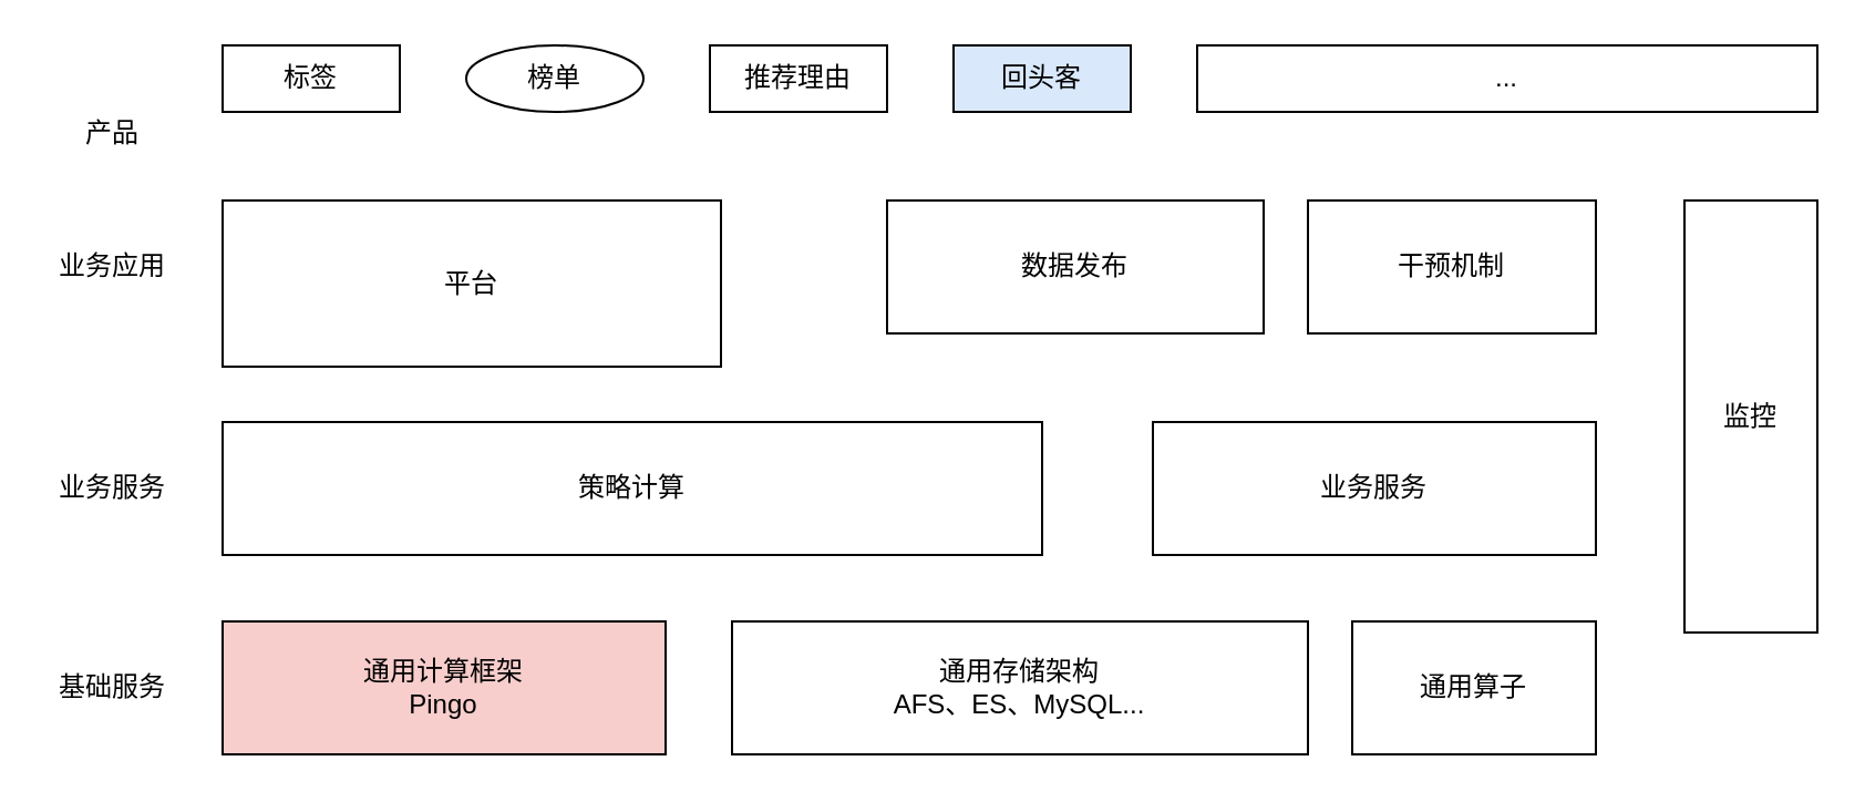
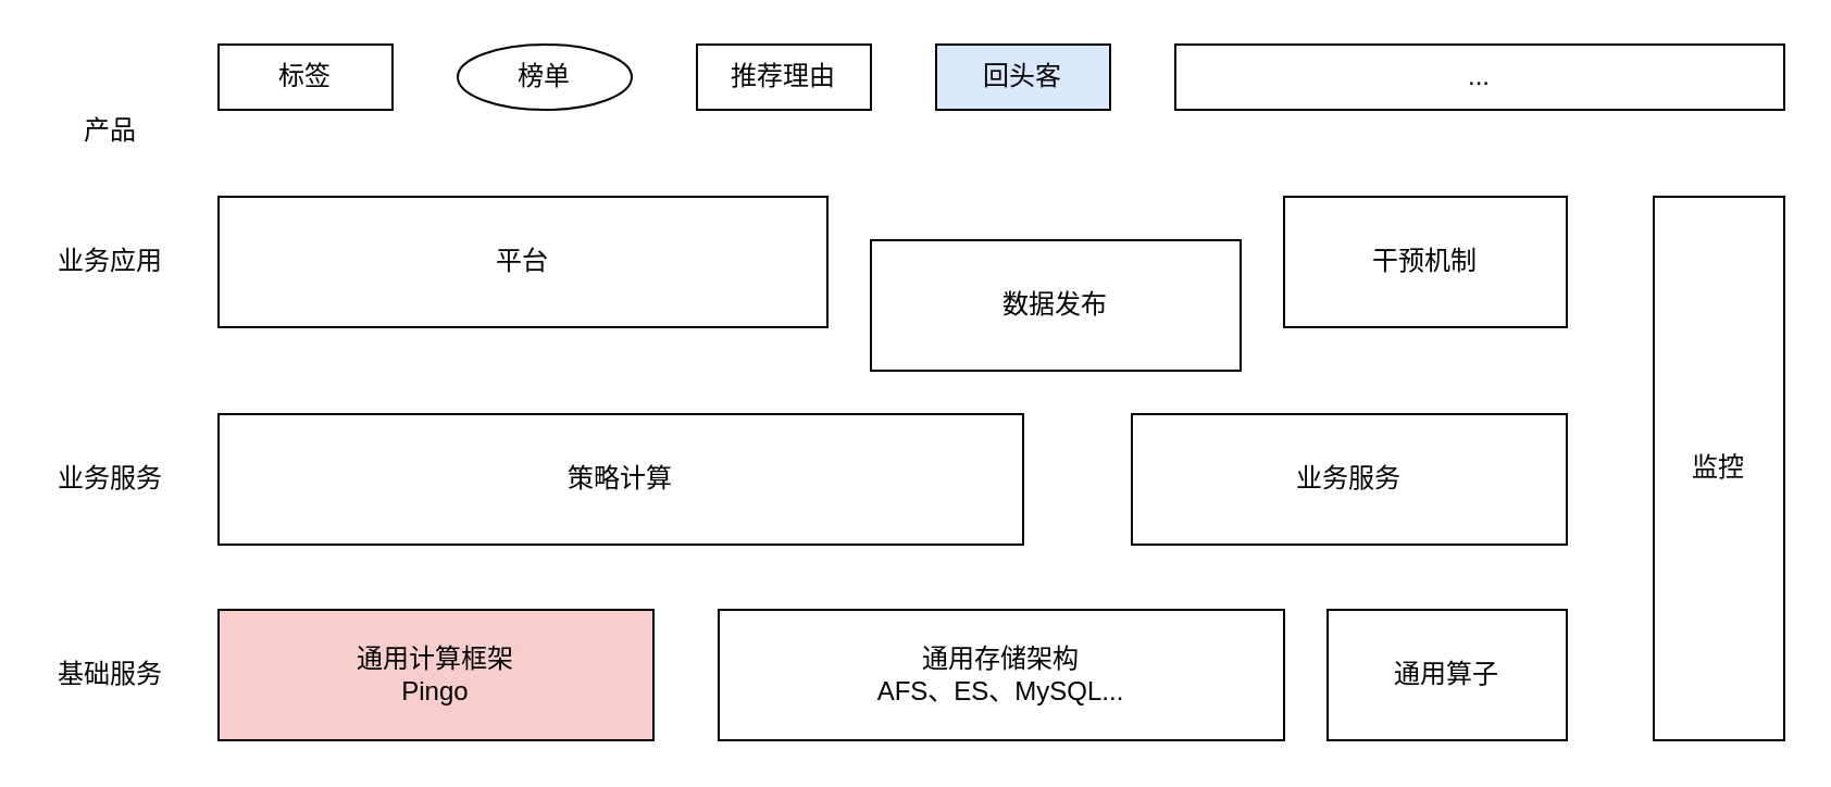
- <mxCell id="8" value="数据发布" style="rounded=0;whiteSpace=wrap;html=1;" vertex="1" parent="1"><mxGeometry x="400" y="90" width="170" height="60" as="geometry" /></mxCell>
+ <mxCell id="8" value="数据发布" style="rounded=0;whiteSpace=wrap;html=1;" vertex="1" parent="1"><mxGeometry x="400" y="110" width="170" height="60" as="geometry" /></mxCell>
- <mxCell id="7" value="平台" style="rounded=0;whiteSpace=wrap;html=1;" vertex="1" parent="1"><mxGeometry x="100" y="90" width="225" height="75" as="geometry" /></mxCell>
+ <mxCell id="7" value="平台" style="rounded=0;whiteSpace=wrap;html=1;" vertex="1" parent="1"><mxGeometry x="100" y="90" width="280" height="60" as="geometry" /></mxCell>
- <mxCell id="10" value="监控" style="rounded=0;whiteSpace=wrap;html=1;" vertex="1" parent="1"><mxGeometry x="760" y="90" width="60" height="195" as="geometry" /></mxCell>
+ <mxCell id="10" value="监控" style="rounded=0;whiteSpace=wrap;html=1;" vertex="1" parent="1"><mxGeometry x="760" y="90" width="60" height="250" as="geometry" /></mxCell>
